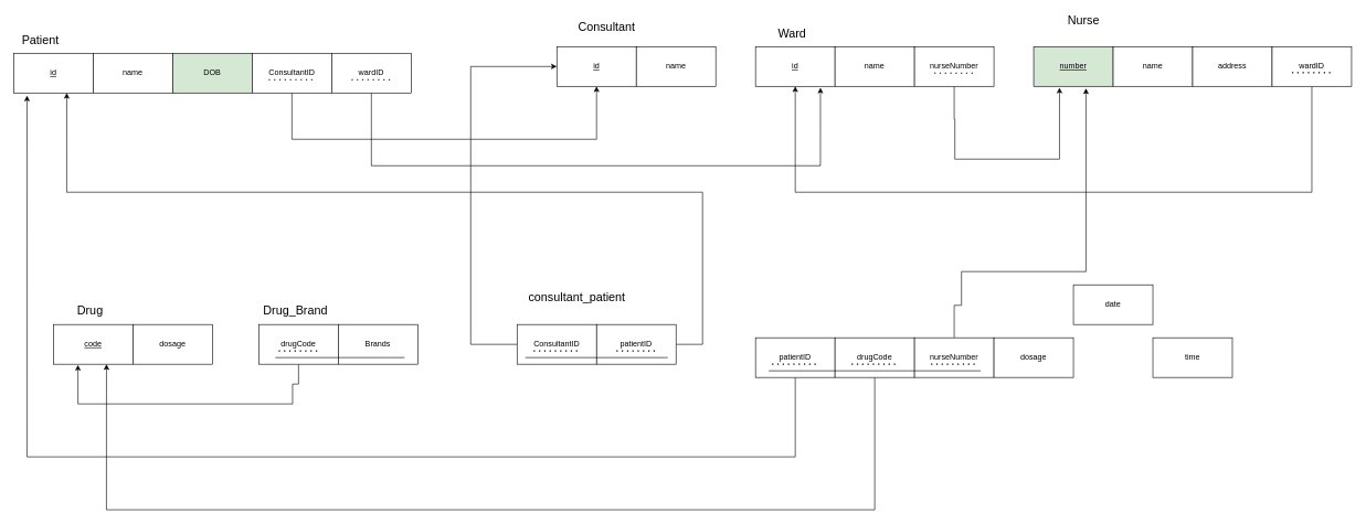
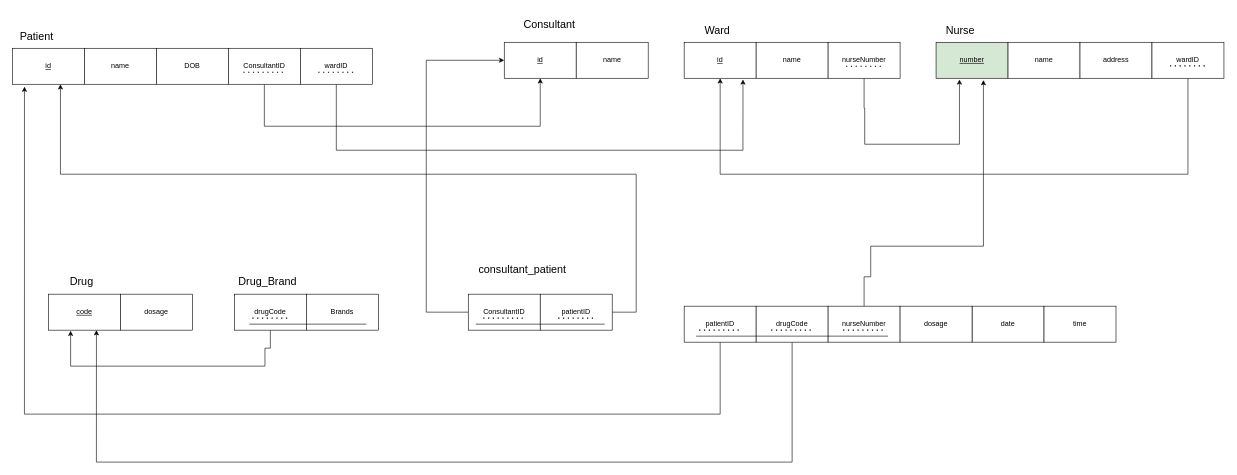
- <mxCell id="13" value="&lt;font style=&quot;font-size: 18px;&quot;&gt;Nurse&lt;/font&gt;" style="text;html=1;align=center;verticalAlign=middle;resizable=0;points=[];autosize=1;strokeColor=none;fillColor=none;" vertex="1" parent="1"><mxGeometry x="1600" y="10" width="70" height="40" as="geometry" /></mxCell>
+ <mxCell id="13" value="&lt;font style=&quot;font-size: 18px;&quot;&gt;Nurse&lt;/font&gt;" style="text;html=1;align=center;verticalAlign=middle;resizable=0;points=[];autosize=1;strokeColor=none;fillColor=none;" vertex="1" parent="1"><mxGeometry x="1565" y="30" width="70" height="40" as="geometry" /></mxCell>
- <mxCell id="5" value="DOB" style="rounded=0;whiteSpace=wrap;html=1;fillColor=#d5e8d4;" vertex="1" parent="1"><mxGeometry x="260" y="80" width="120" height="60" as="geometry" /></mxCell>
+ <mxCell id="5" value="DOB" style="rounded=0;whiteSpace=wrap;html=1;" vertex="1" parent="1"><mxGeometry x="260" y="80" width="120" height="60" as="geometry" /></mxCell>
- <mxCell id="28" value="date" style="rounded=0;whiteSpace=wrap;html=1;" vertex="1" parent="1"><mxGeometry x="1620" y="430" width="120" height="60" as="geometry" /></mxCell>
+ <mxCell id="28" value="date" style="rounded=0;whiteSpace=wrap;html=1;" vertex="1" parent="1"><mxGeometry x="1620" y="510" width="120" height="60" as="geometry" /></mxCell>
